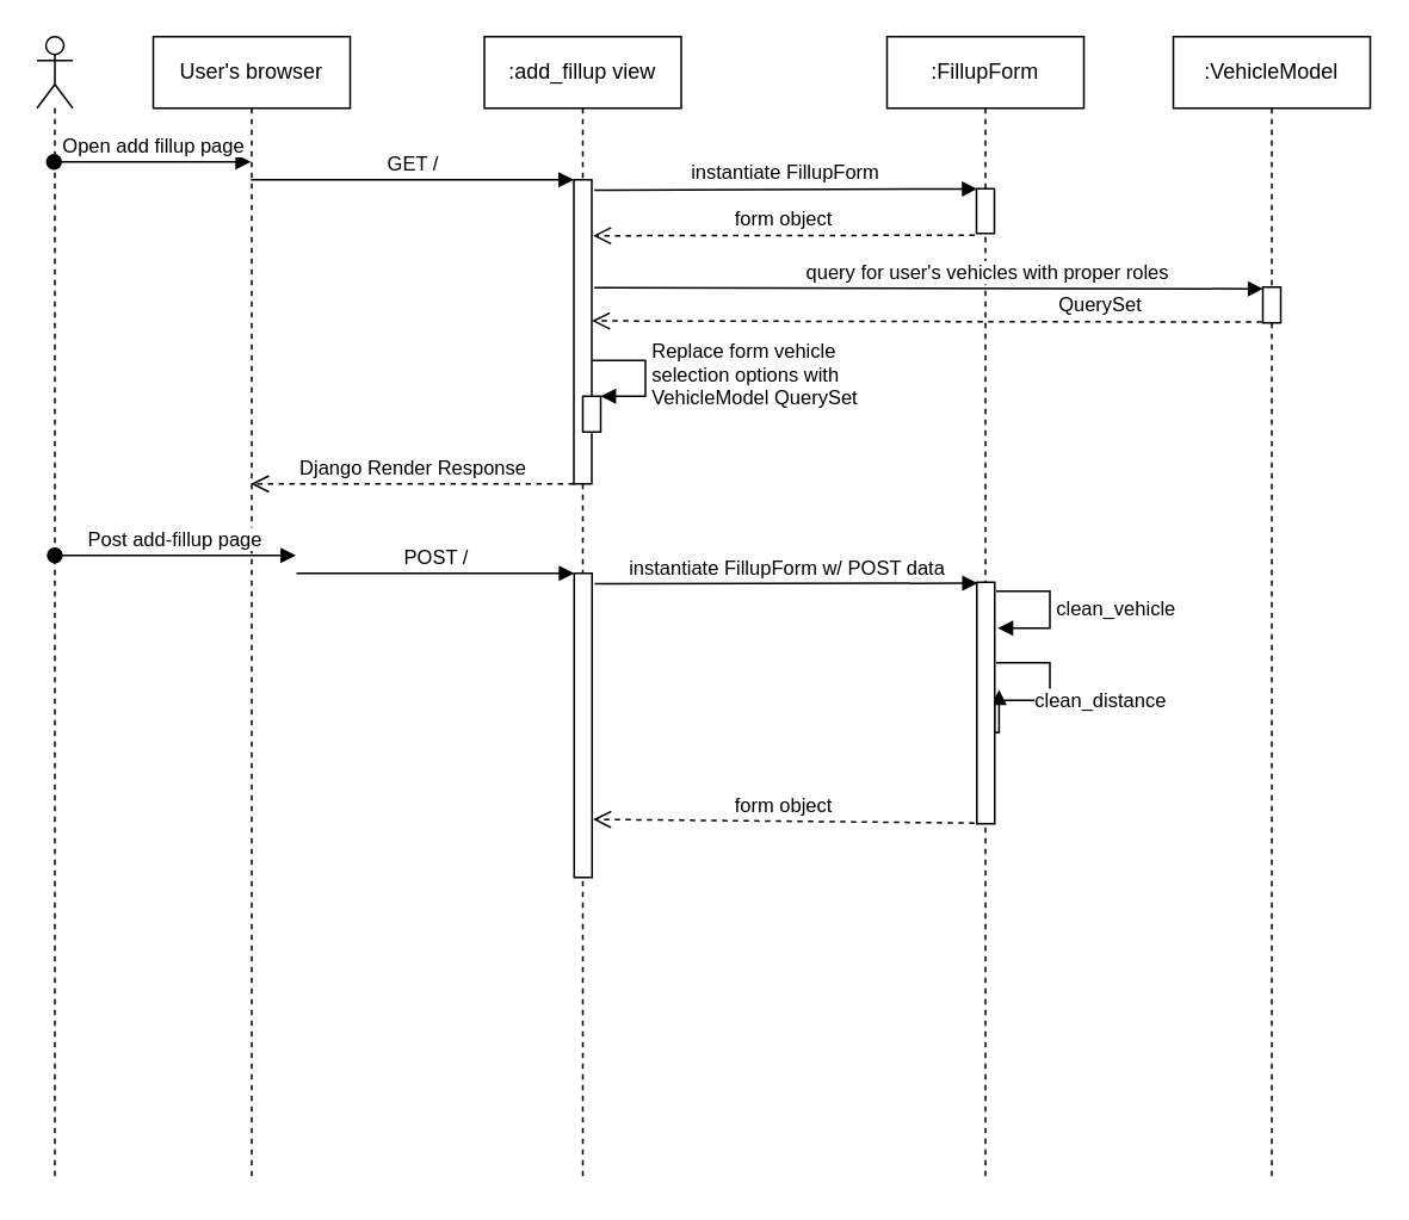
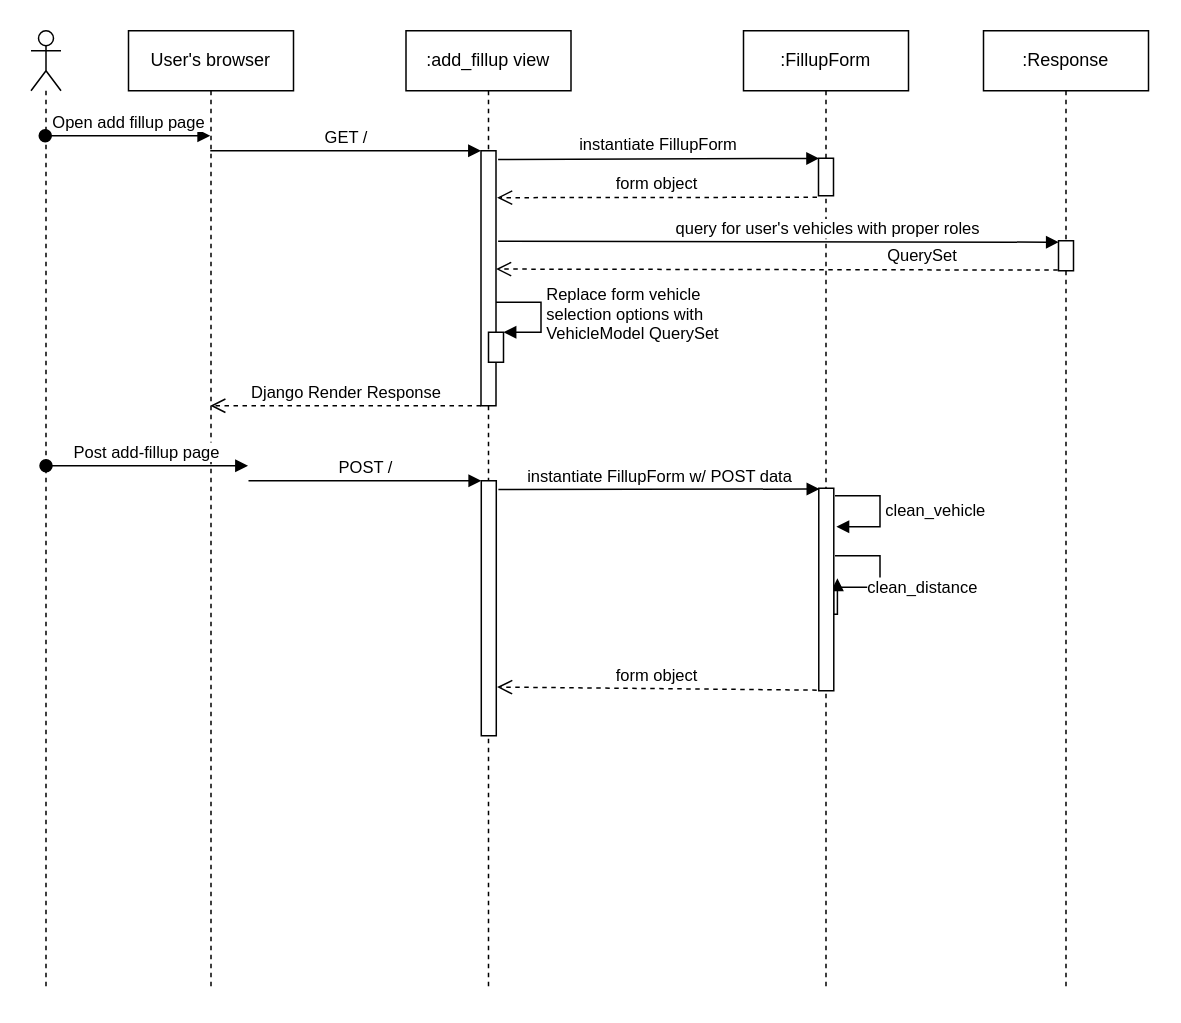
- <mxCell id="16" value=":VehicleModel" style="shape=umlLifeline;perimeter=lifelinePerimeter;whiteSpace=wrap;html=1;container=1;collapsible=0;recursiveResize=0;outlineConnect=0;" vertex="1" parent="1"><mxGeometry x="655" y="20" width="110" height="640" as="geometry" /></mxCell>
+ <mxCell id="16" value=":Response" style="shape=umlLifeline;perimeter=lifelinePerimeter;whiteSpace=wrap;html=1;container=1;collapsible=0;recursiveResize=0;outlineConnect=0;" vertex="1" parent="1"><mxGeometry x="655" y="20" width="110" height="640" as="geometry" /></mxCell>
